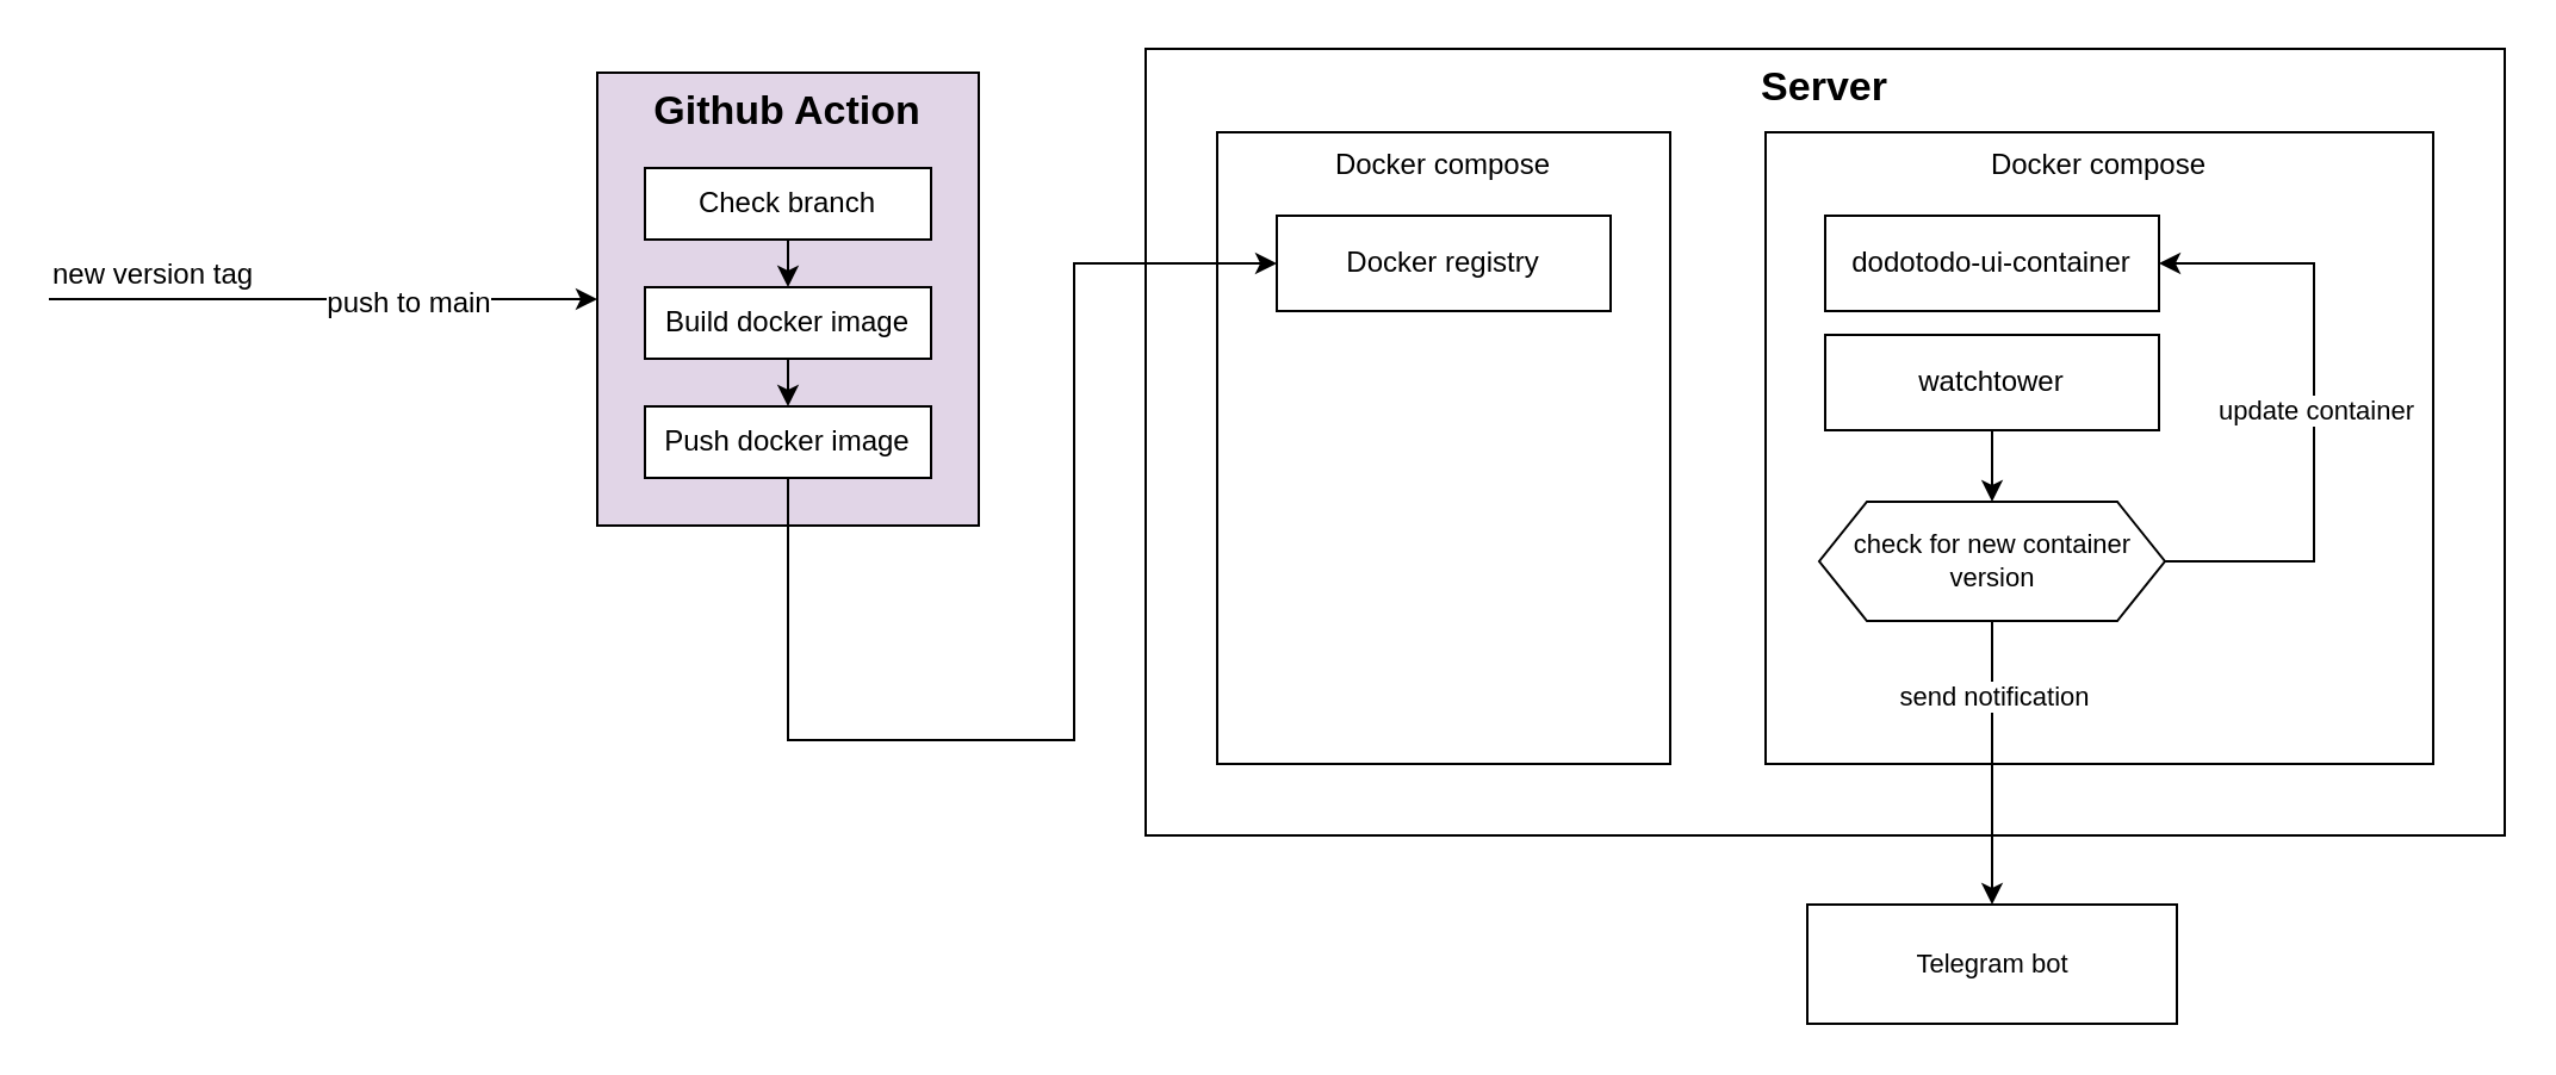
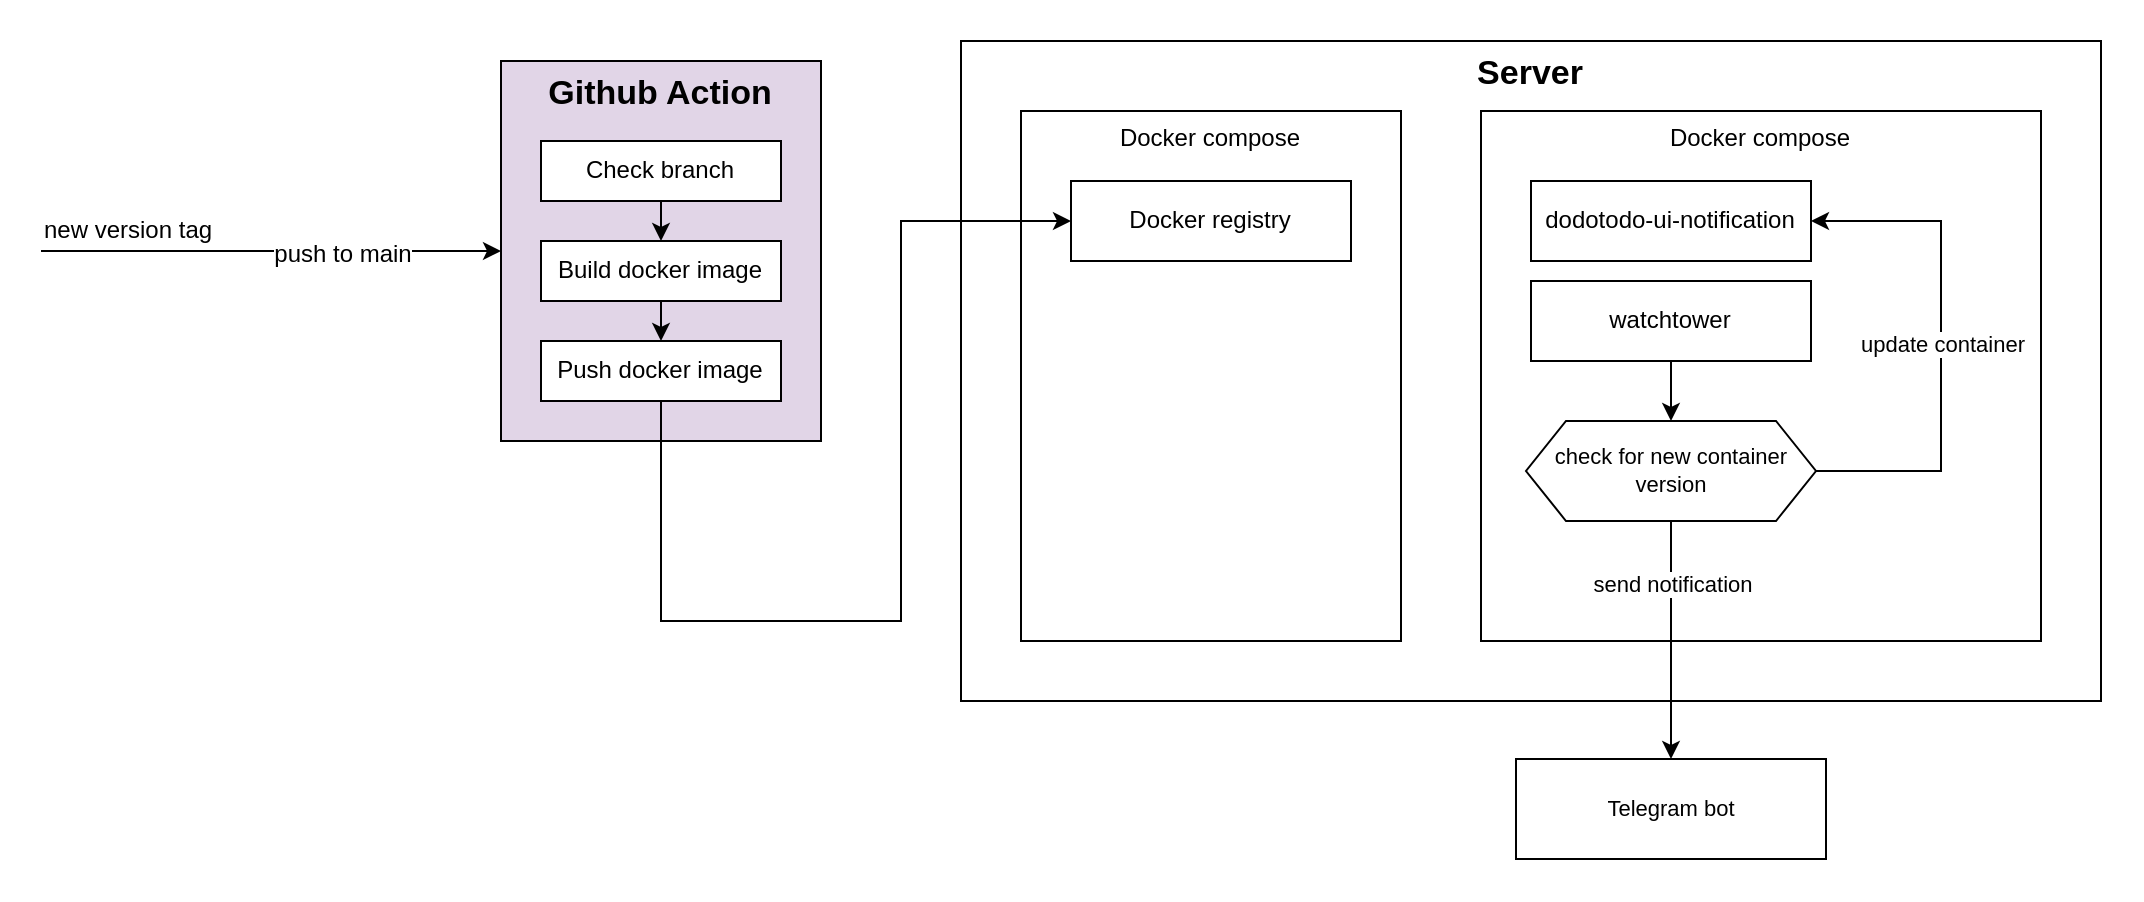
- <mxCell id="12" value="dodotodo-ui-container" style="rounded=0;whiteSpace=wrap;html=1;" parent="1" vertex="1"><mxGeometry x="765" y="90" width="140" height="40" as="geometry" /></mxCell>
+ <mxCell id="12" value="dodotodo-ui-notification" style="rounded=0;whiteSpace=wrap;html=1;" parent="1" vertex="1"><mxGeometry x="765" y="90" width="140" height="40" as="geometry" /></mxCell>
